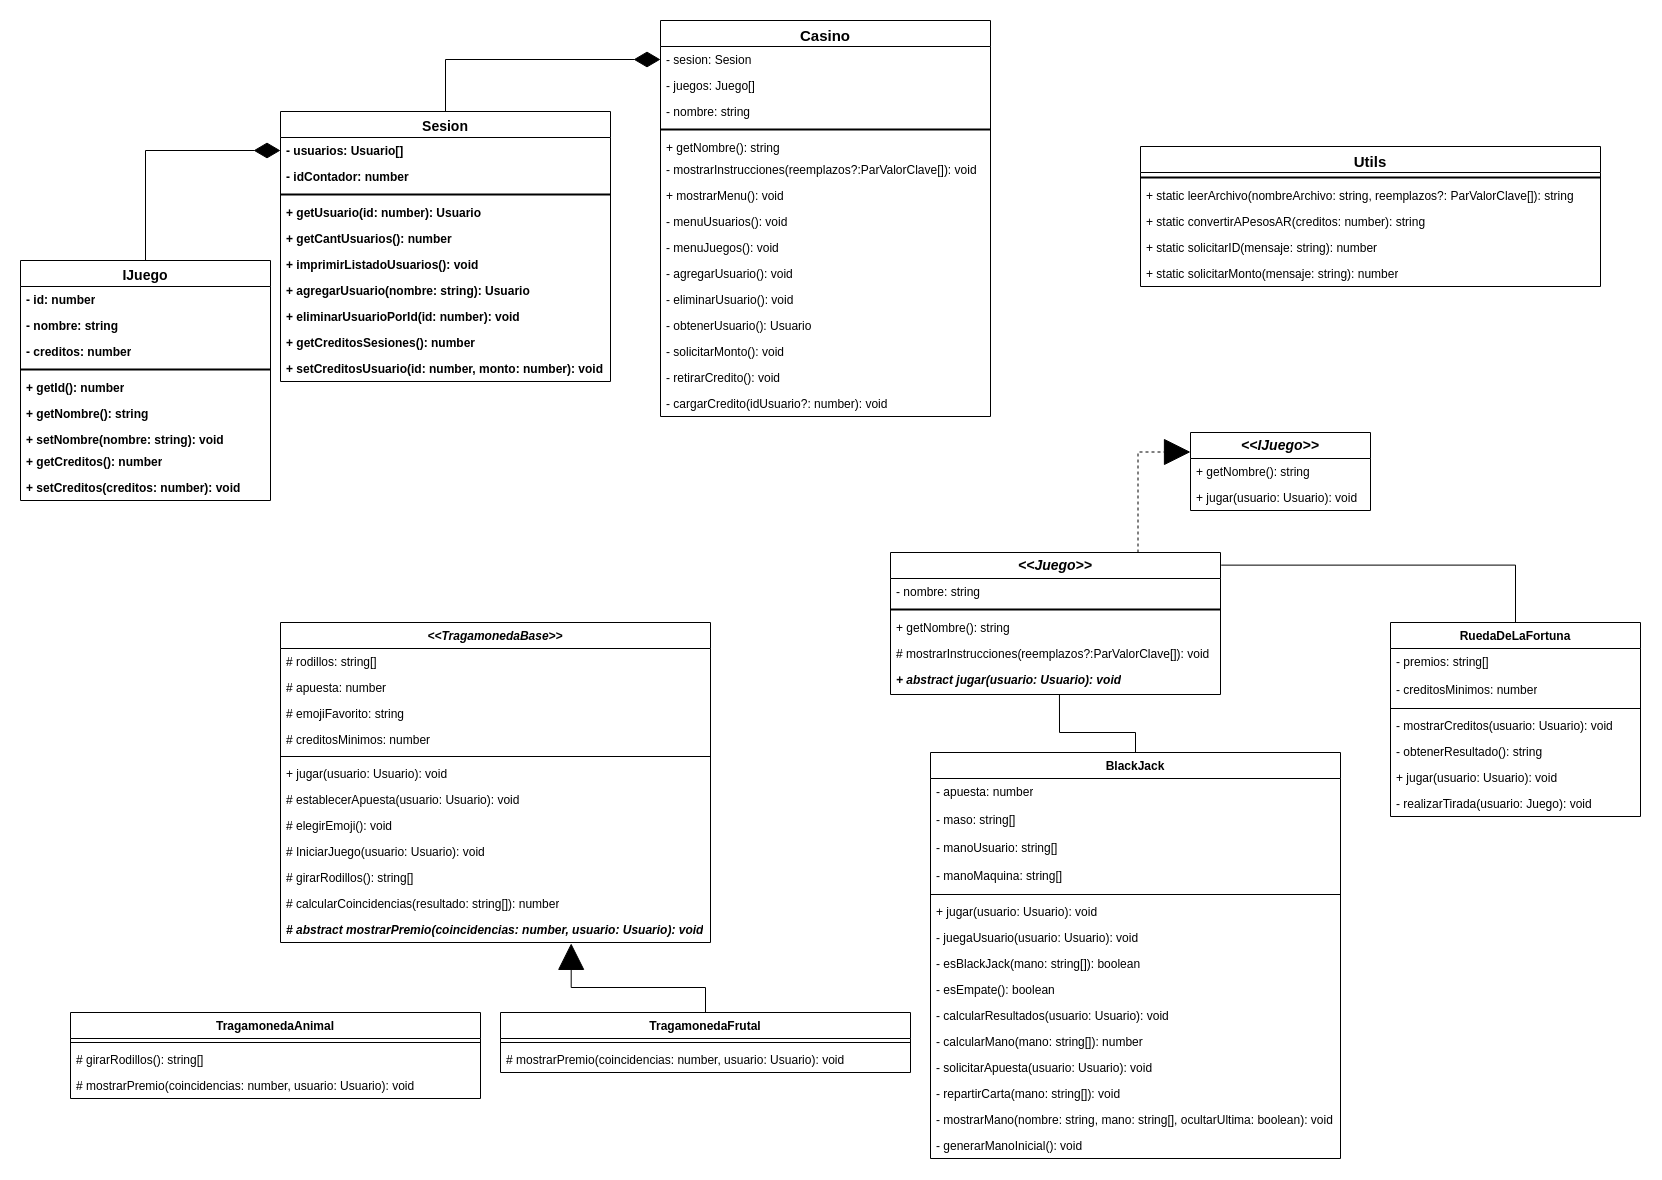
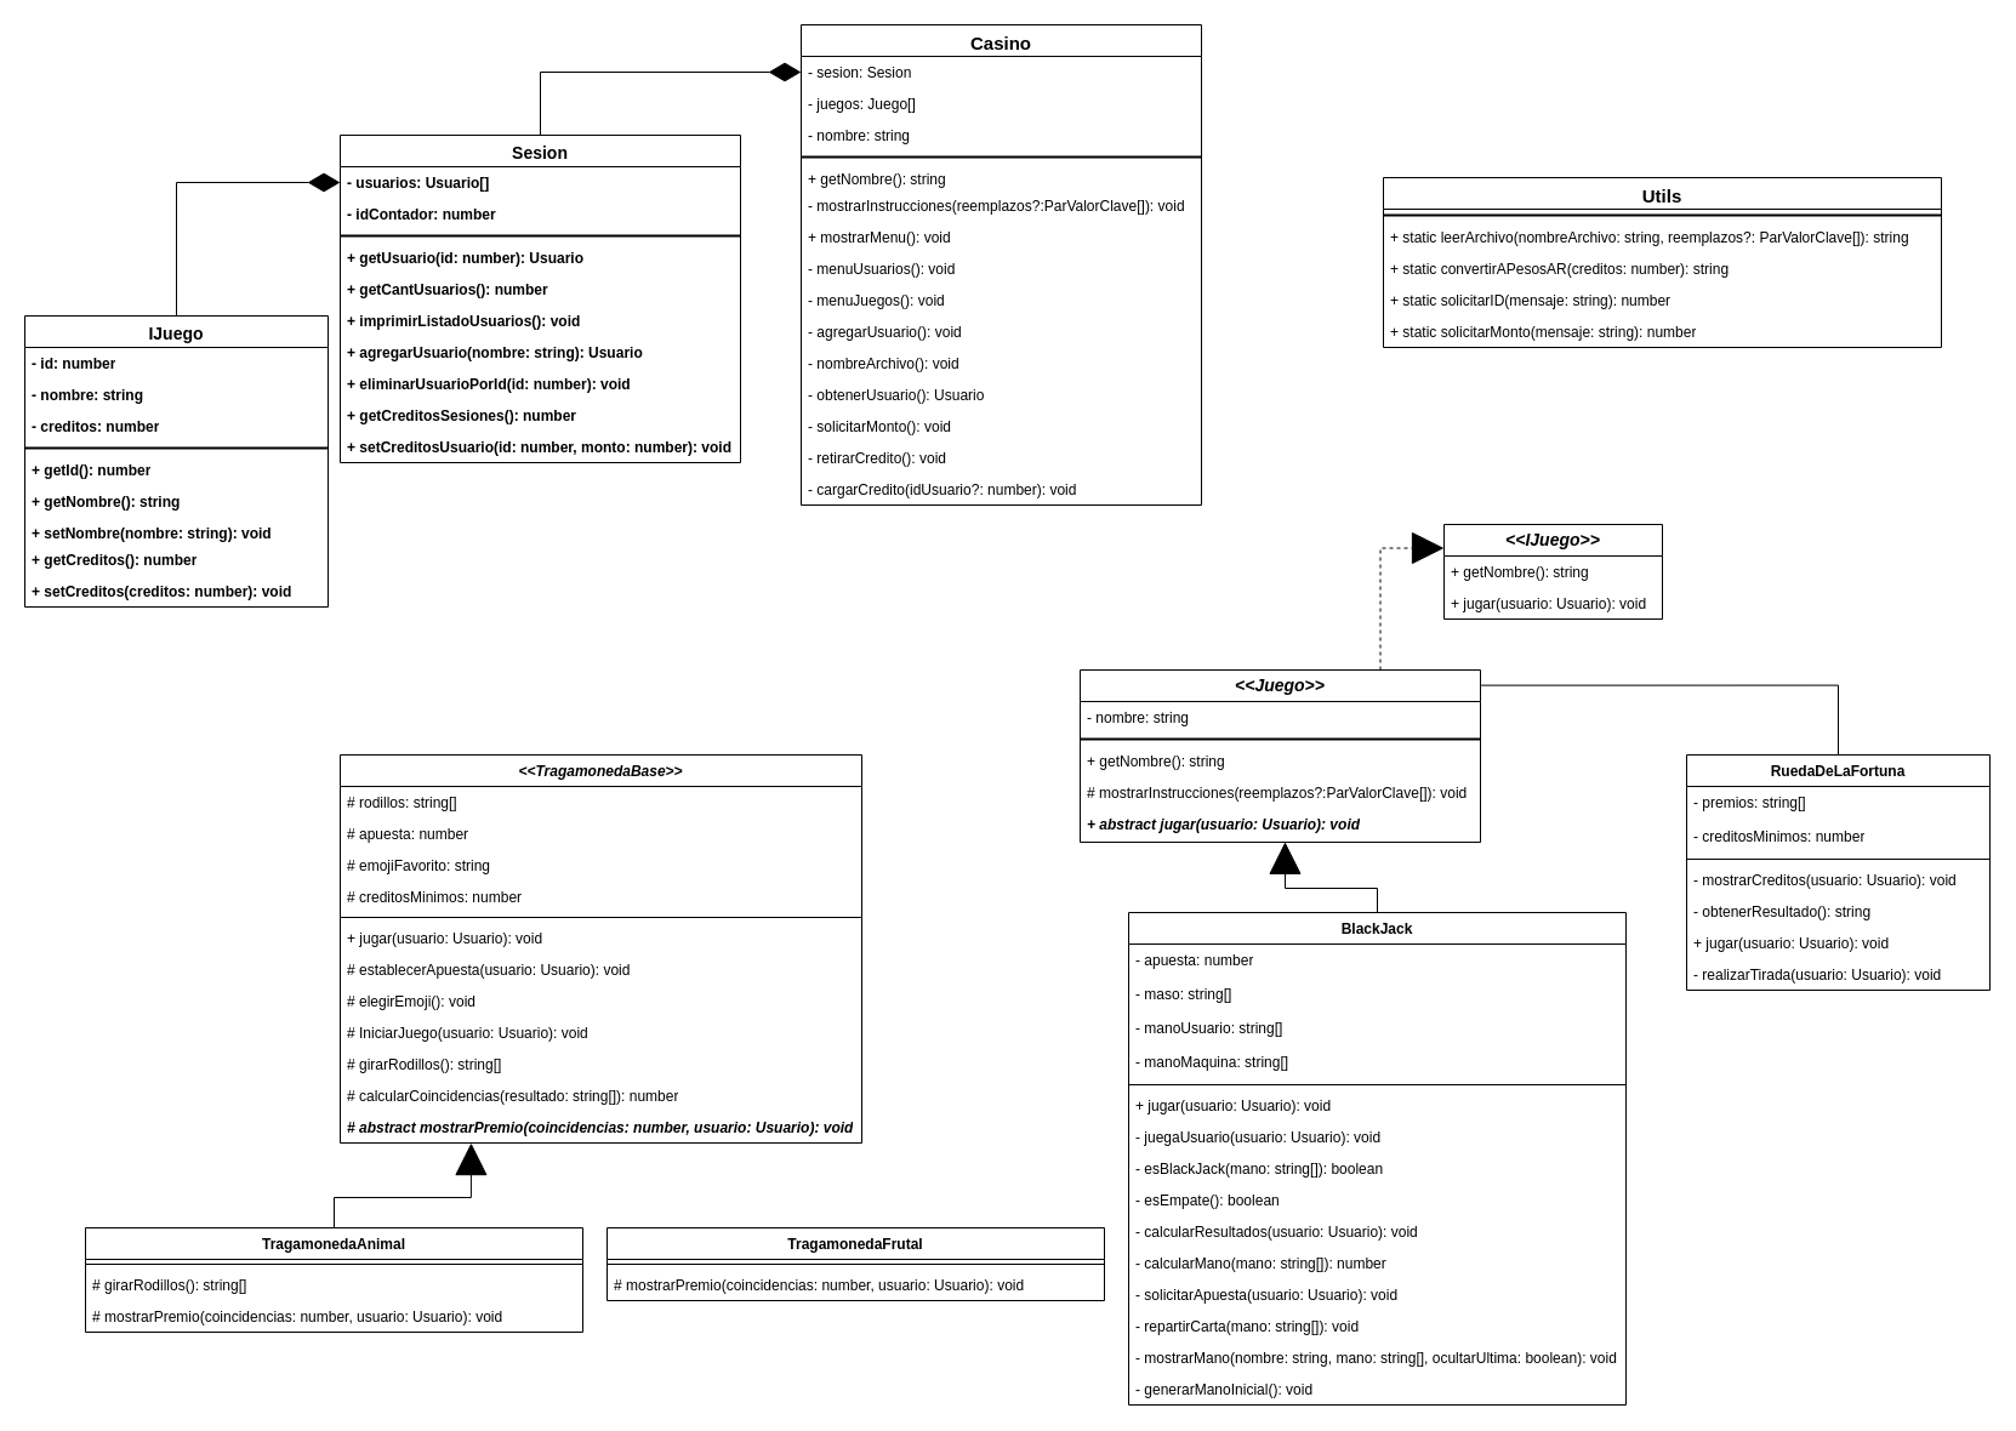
- <mxCell id="17" value="-&amp;nbsp;eliminarUsuario(): void" style="text;strokeColor=none;fillColor=none;align=left;verticalAlign=top;spacingLeft=4;spacingRight=4;overflow=hidden;rotatable=0;points=[[0,0.5],[1,0.5]];portConstraint=eastwest;whiteSpace=wrap;html=1;fontFamily=Helvetica;fontSize=12;fontColor=default;fontStyle=0;" vertex="1" parent="5"><mxGeometry y="266" width="330" height="26" as="geometry" /></mxCell>
+ <mxCell id="17" value="-&amp;nbsp;nombreArchivo(): void" style="text;strokeColor=none;fillColor=none;align=left;verticalAlign=top;spacingLeft=4;spacingRight=4;overflow=hidden;rotatable=0;points=[[0,0.5],[1,0.5]];portConstraint=eastwest;whiteSpace=wrap;html=1;fontFamily=Helvetica;fontSize=12;fontColor=default;fontStyle=0;" vertex="1" parent="5"><mxGeometry y="266" width="330" height="26" as="geometry" /></mxCell>
- <mxCell id="79" style="edgeStyle=orthogonalEdgeStyle;rounded=0;orthogonalLoop=1;jettySize=auto;html=1;exitX=0.5;exitY=0;exitDx=0;exitDy=0;entryX=0.512;entryY=0.993;entryDx=0;entryDy=0;entryPerimeter=0;endArrow=none;endFill=1;endSize=24;" edge="1" parent="1" source="58" target="27"><mxGeometry relative="1" as="geometry"><Array as="points"><mxPoint x="1135" y="732" /><mxPoint x="1059" y="732" /></Array></mxGeometry></mxCell>
+ <mxCell id="79" style="edgeStyle=orthogonalEdgeStyle;rounded=0;orthogonalLoop=1;jettySize=auto;html=1;exitX=0.5;exitY=0;exitDx=0;exitDy=0;entryX=0.512;entryY=0.993;entryDx=0;entryDy=0;entryPerimeter=0;endArrow=block;endFill=1;endSize=24;" edge="1" parent="1" source="58" target="27"><mxGeometry relative="1" as="geometry"><Array as="points"><mxPoint x="1135" y="732" /><mxPoint x="1059" y="732" /></Array></mxGeometry></mxCell>
- <mxCell id="100" value="- realizarTirada(usuario: Juego): void" style="text;strokeColor=none;fillColor=none;align=left;verticalAlign=top;spacingLeft=4;spacingRight=4;overflow=hidden;rotatable=0;points=[[0,0.5],[1,0.5]];portConstraint=eastwest;whiteSpace=wrap;html=1;" vertex="1" parent="93"><mxGeometry y="168" width="250" height="26" as="geometry" /></mxCell>
+ <mxCell id="100" value="- realizarTirada(usuario: Usuario): void" style="text;strokeColor=none;fillColor=none;align=left;verticalAlign=top;spacingLeft=4;spacingRight=4;overflow=hidden;rotatable=0;points=[[0,0.5],[1,0.5]];portConstraint=eastwest;whiteSpace=wrap;html=1;" vertex="1" parent="93"><mxGeometry y="168" width="250" height="26" as="geometry" /></mxCell>
+ <mxCell id="77" style="edgeStyle=orthogonalEdgeStyle;rounded=0;orthogonalLoop=1;jettySize=auto;html=1;exitX=0.5;exitY=0;exitDx=0;exitDy=0;entryX=0.251;entryY=1.003;entryDx=0;entryDy=0;entryPerimeter=0;endArrow=block;endFill=1;endSize=24;" edge="1" parent="1" source="28" target="44"><mxGeometry relative="1" as="geometry" /></mxCell>
- <mxCell id="78" style="edgeStyle=orthogonalEdgeStyle;rounded=0;orthogonalLoop=1;jettySize=auto;html=1;exitX=0.5;exitY=0;exitDx=0;exitDy=0;entryX=0.676;entryY=1.033;entryDx=0;entryDy=0;entryPerimeter=0;endArrow=block;endFill=1;endSize=24;" edge="1" parent="1" source="74" target="44"><mxGeometry relative="1" as="geometry" /></mxCell>
